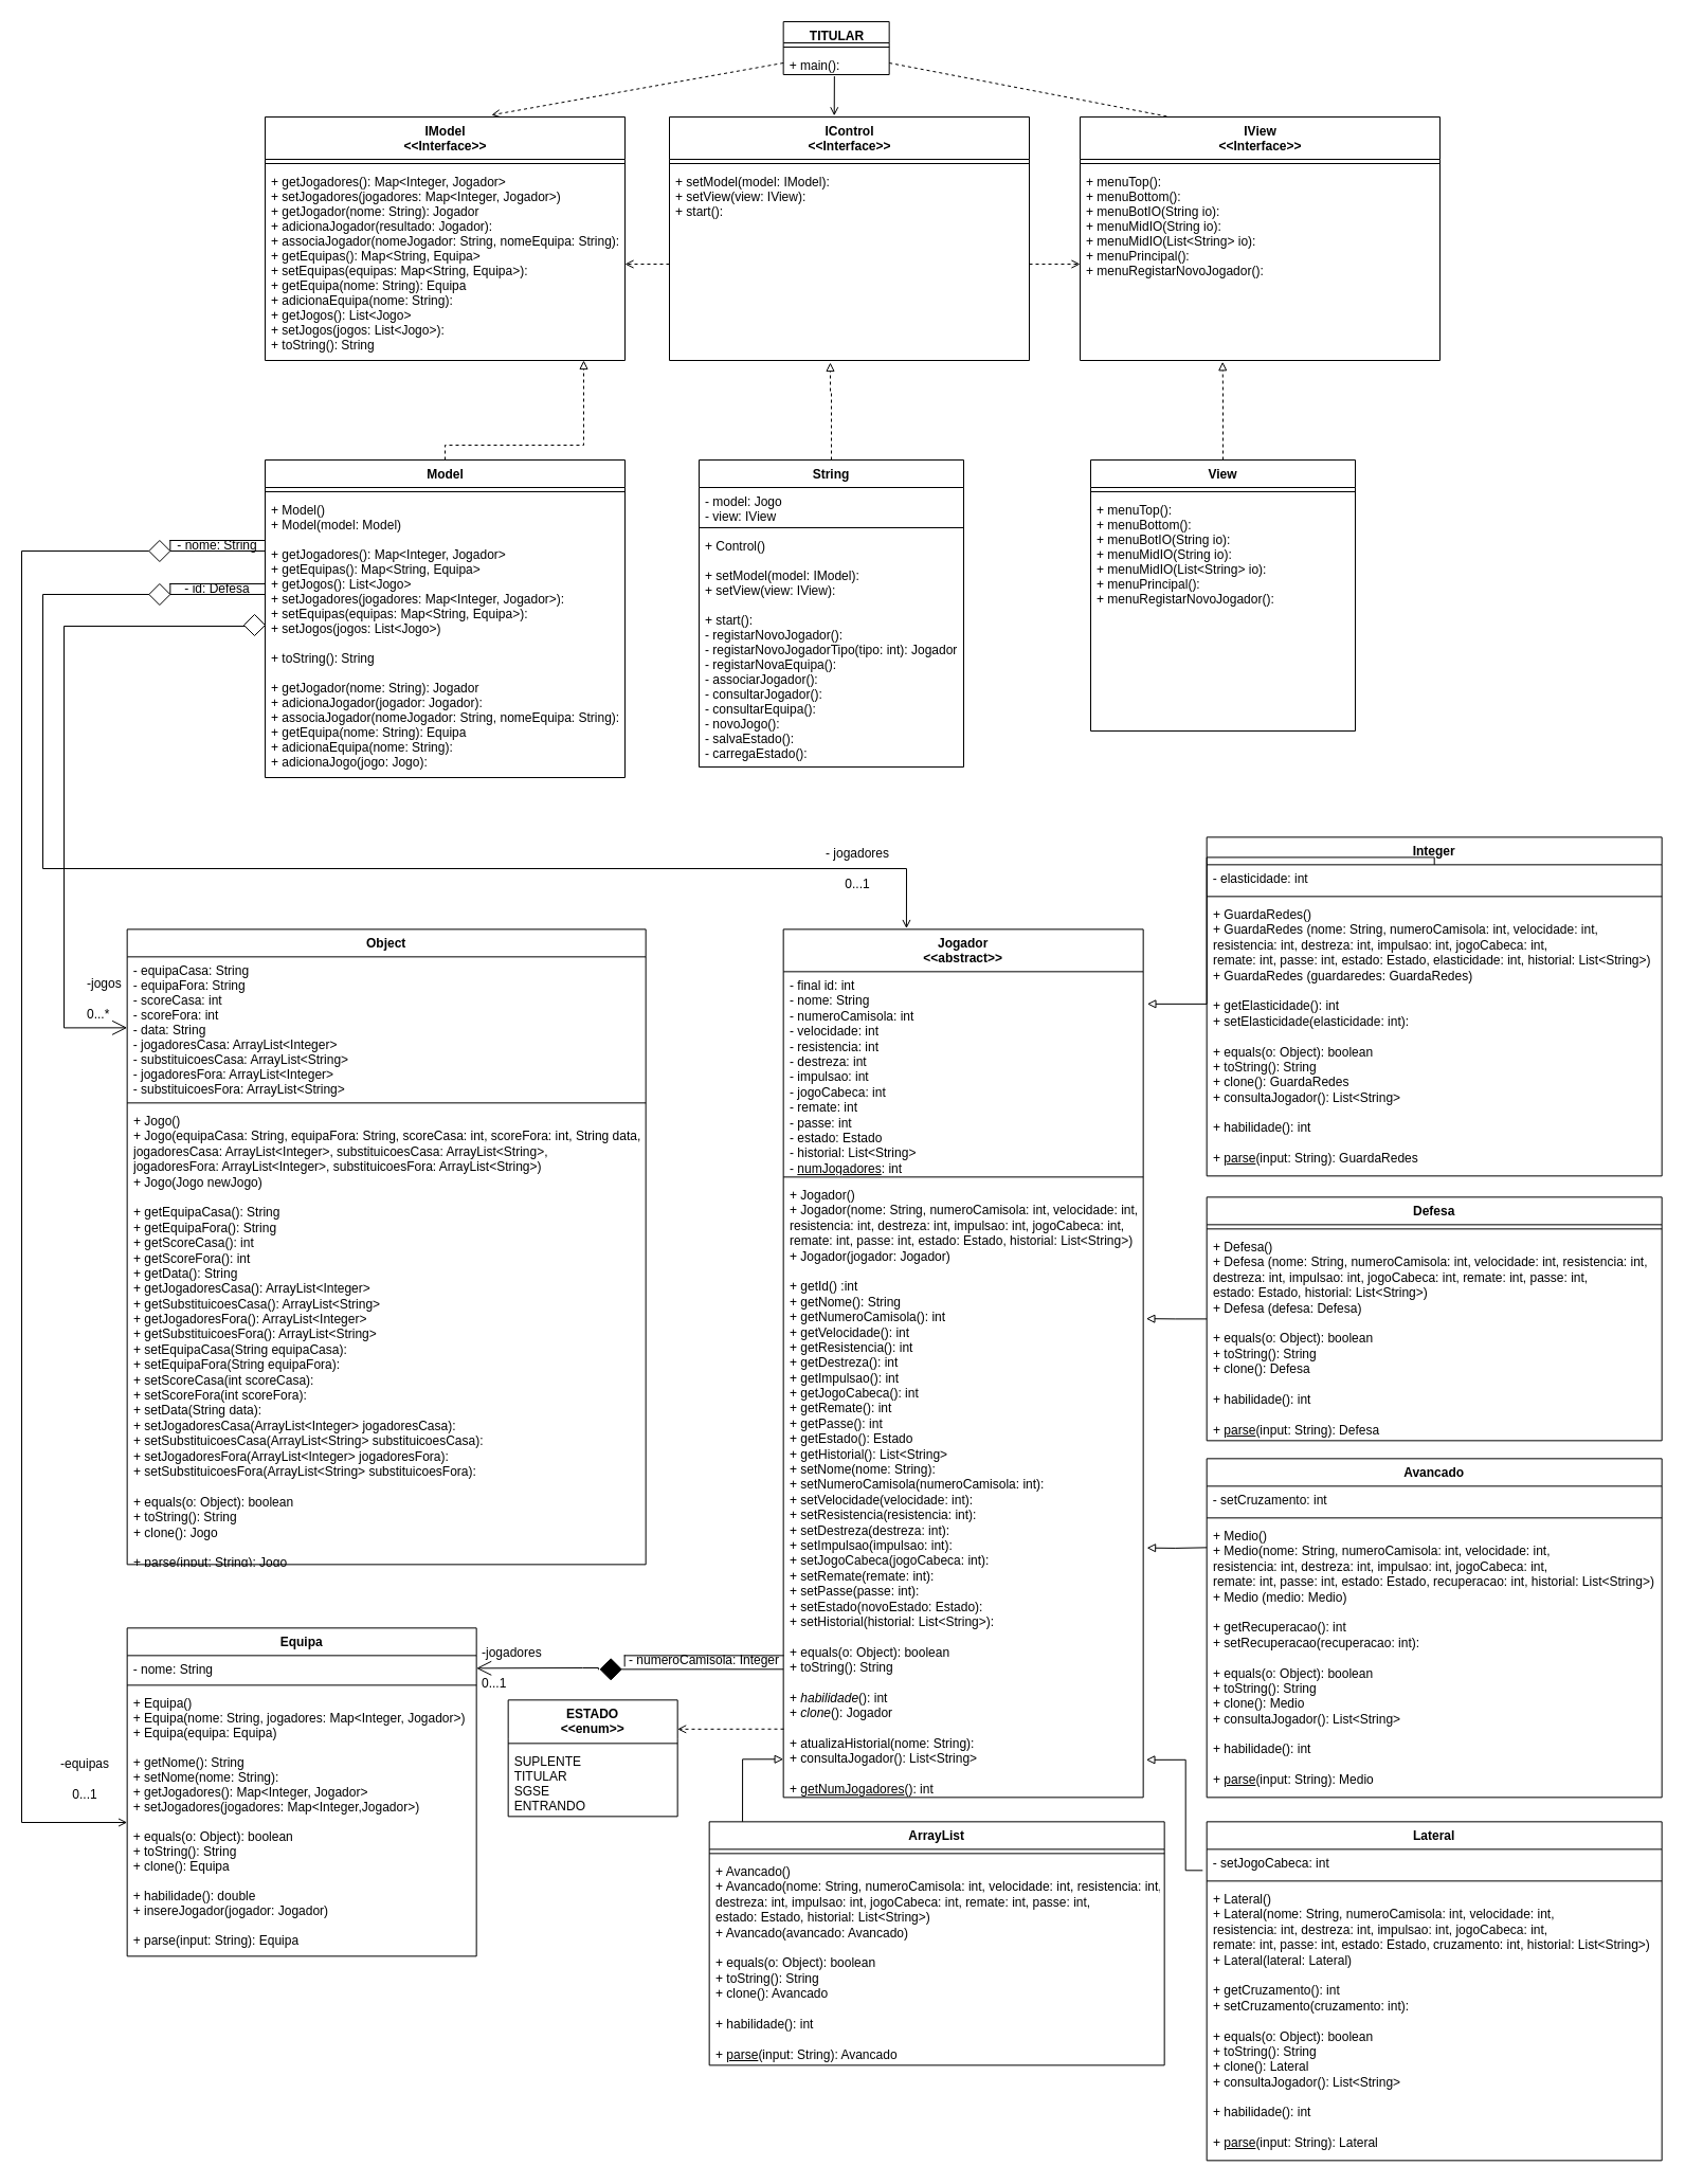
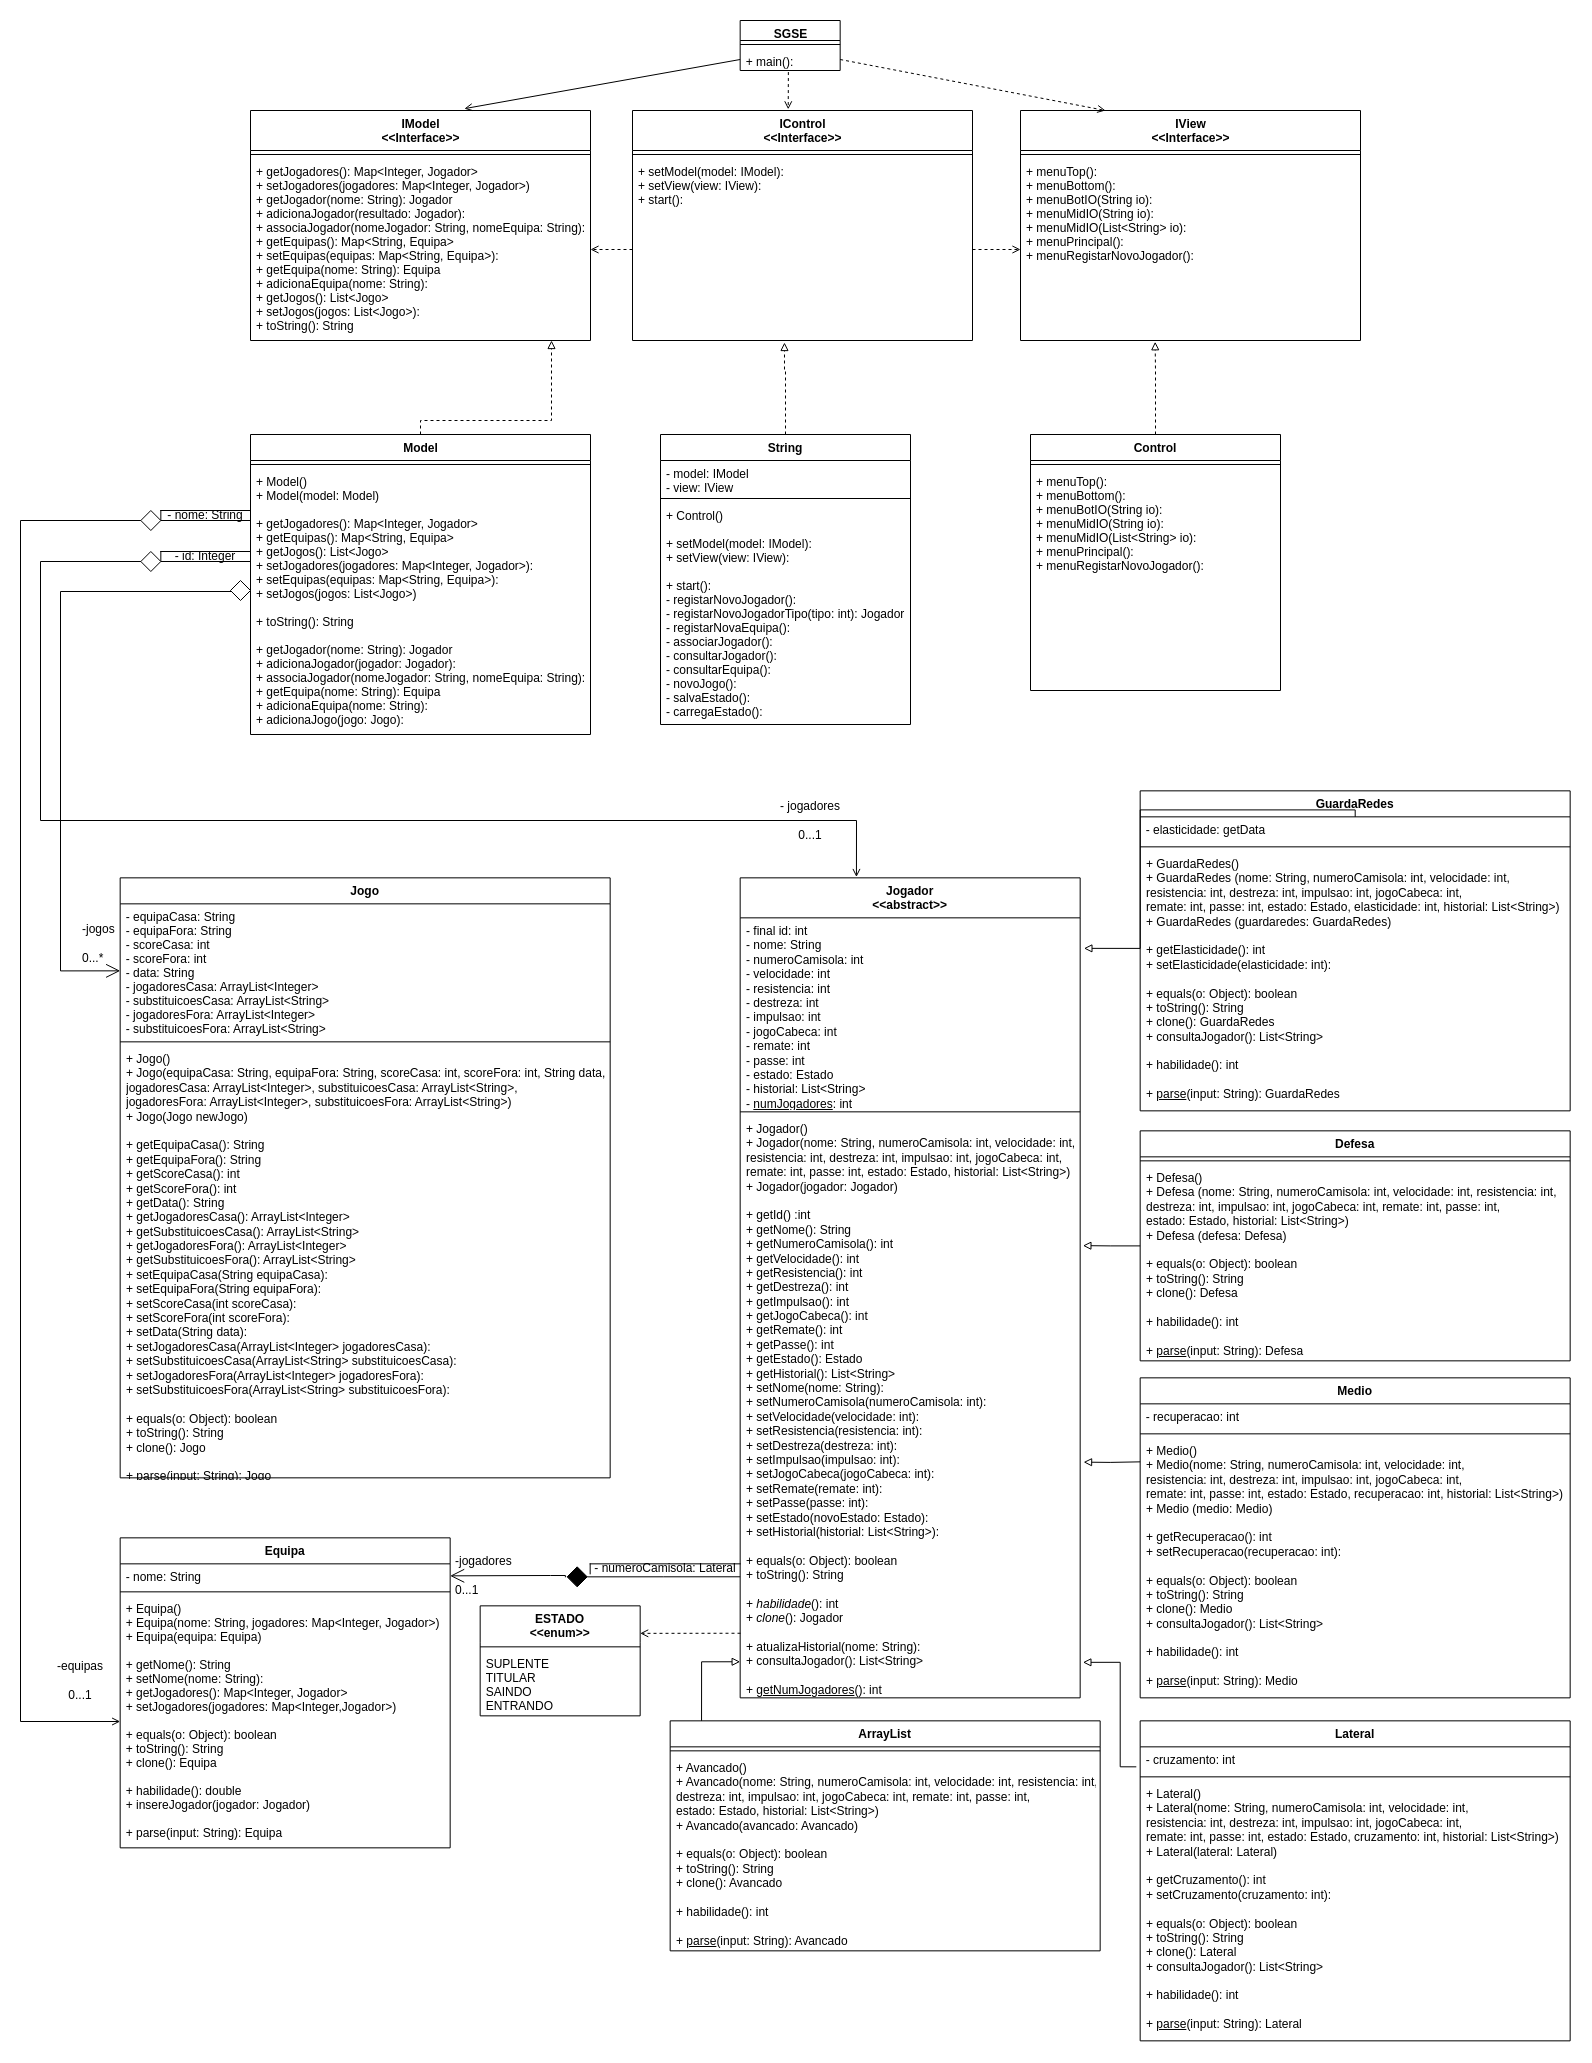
- <mxCell id="49" value="TITULAR" style="swimlane;fontStyle=1;align=center;verticalAlign=top;childLayout=stackLayout;horizontal=1;startSize=20;horizontalStack=0;resizeParent=1;resizeParentMax=0;resizeLast=0;collapsible=1;marginBottom=0;html=1;" parent="1" vertex="1"><mxGeometry x="739.67" y="20" width="100" height="50" as="geometry" /></mxCell>
+ <mxCell id="49" value="SGSE" style="swimlane;fontStyle=1;align=center;verticalAlign=top;childLayout=stackLayout;horizontal=1;startSize=20;horizontalStack=0;resizeParent=1;resizeParentMax=0;resizeLast=0;collapsible=1;marginBottom=0;html=1;" parent="1" vertex="1"><mxGeometry x="739.67" y="20" width="100" height="50" as="geometry" /></mxCell>
- <mxCell id="60" value="" style="endArrow=open;dashed=1;html=1;endFill=0;rounded=0;exitX=0;exitY=0.5;exitDx=0;exitDy=0;entryX=0.629;entryY=-0.008;entryDx=0;entryDy=0;entryPerimeter=0;" parent="1" source="51" target="46" edge="1"><mxGeometry width="50" height="50" relative="1" as="geometry"><mxPoint x="642" y="249" as="sourcePoint" /><mxPoint x="510" y="10" as="targetPoint" /><Array as="points" /></mxGeometry></mxCell>
+ <mxCell id="60" value="" style="endArrow=open;dashed=0;html=1;endFill=0;rounded=0;exitX=0;exitY=0.5;exitDx=0;exitDy=0;entryX=0.629;entryY=-0.008;entryDx=0;entryDy=0;entryPerimeter=0;" parent="1" source="51" target="46" edge="1"><mxGeometry width="50" height="50" relative="1" as="geometry"><mxPoint x="642" y="249" as="sourcePoint" /><mxPoint x="510" y="10" as="targetPoint" /><Array as="points" /></mxGeometry></mxCell>
- <mxCell id="62" value="" style="endArrow=open;dashed=0;html=1;endFill=0;rounded=0;entryX=0.458;entryY=-0.005;entryDx=0;entryDy=0;entryPerimeter=0;exitX=0.482;exitY=1.071;exitDx=0;exitDy=0;exitPerimeter=0;" parent="1" source="51" target="55" edge="1"><mxGeometry width="50" height="50" relative="1" as="geometry"><mxPoint x="780" y="59" as="sourcePoint" /><mxPoint x="790" y="120" as="targetPoint" /><Array as="points" /></mxGeometry></mxCell>
+ <mxCell id="62" value="" style="endArrow=open;dashed=1;html=1;endFill=0;rounded=0;entryX=0.458;entryY=-0.005;entryDx=0;entryDy=0;entryPerimeter=0;exitX=0.482;exitY=1.071;exitDx=0;exitDy=0;exitPerimeter=0;" parent="1" source="51" target="55" edge="1"><mxGeometry width="50" height="50" relative="1" as="geometry"><mxPoint x="780" y="59" as="sourcePoint" /><mxPoint x="790" y="120" as="targetPoint" /><Array as="points" /></mxGeometry></mxCell>
- <mxCell id="61" value="" style="endArrow=none;dashed=1;html=1;endFill=0;rounded=0;exitX=1;exitY=0.5;exitDx=0;exitDy=0;entryX=0.25;entryY=0;entryDx=0;entryDy=0;" parent="1" source="51" target="52" edge="1"><mxGeometry width="50" height="50" relative="1" as="geometry"><mxPoint x="630" y="69" as="sourcePoint" /><mxPoint x="473.86" y="118.32" as="targetPoint" /><Array as="points" /></mxGeometry></mxCell>
+ <mxCell id="61" value="" style="endArrow=open;dashed=1;html=1;endFill=0;rounded=0;exitX=1;exitY=0.5;exitDx=0;exitDy=0;entryX=0.25;entryY=0;entryDx=0;entryDy=0;" parent="1" source="51" target="52" edge="1"><mxGeometry width="50" height="50" relative="1" as="geometry"><mxPoint x="630" y="69" as="sourcePoint" /><mxPoint x="473.86" y="118.32" as="targetPoint" /><Array as="points" /></mxGeometry></mxCell>
- <mxCell id="82" value="View" style="swimlane;fontStyle=1;align=center;verticalAlign=top;childLayout=stackLayout;horizontal=1;startSize=26;horizontalStack=0;resizeParent=1;resizeParentMax=0;resizeLast=0;collapsible=1;marginBottom=0;" parent="1" vertex="1"><mxGeometry x="1030" y="434" width="250" height="256" as="geometry" /></mxCell>
+ <mxCell id="82" value="Control" style="swimlane;fontStyle=1;align=center;verticalAlign=top;childLayout=stackLayout;horizontal=1;startSize=26;horizontalStack=0;resizeParent=1;resizeParentMax=0;resizeLast=0;collapsible=1;marginBottom=0;" parent="1" vertex="1"><mxGeometry x="1030" y="434" width="250" height="256" as="geometry" /></mxCell>
- <mxCell id="78" value="- model: Jogo&#10;- view: IView" style="text;strokeColor=none;fillColor=none;align=left;verticalAlign=top;spacingLeft=4;spacingRight=4;overflow=hidden;rotatable=0;points=[[0,0.5],[1,0.5]];portConstraint=eastwest;" parent="77" vertex="1"><mxGeometry y="26" width="250" height="34" as="geometry" /></mxCell>
+ <mxCell id="78" value="- model: IModel&#10;- view: IView" style="text;strokeColor=none;fillColor=none;align=left;verticalAlign=top;spacingLeft=4;spacingRight=4;overflow=hidden;rotatable=0;points=[[0,0.5],[1,0.5]];portConstraint=eastwest;" parent="77" vertex="1"><mxGeometry y="26" width="250" height="34" as="geometry" /></mxCell>
- <mxCell id="73" value="&lt;span&gt;- id: Defesa&lt;/span&gt;" style="shape=partialRectangle;whiteSpace=wrap;html=1;bottom=0;right=0;fillColor=none;" parent="1" vertex="1"><mxGeometry x="160.33" y="551" width="89.67" height="10" as="geometry" /></mxCell>
+ <mxCell id="73" value="&lt;span&gt;- id: Integer&lt;/span&gt;" style="shape=partialRectangle;whiteSpace=wrap;html=1;bottom=0;right=0;fillColor=none;" parent="1" vertex="1"><mxGeometry x="160.33" y="551" width="89.67" height="10" as="geometry" /></mxCell>
- <mxCell id="6" value="Integer" style="swimlane;fontStyle=1;align=center;verticalAlign=top;childLayout=stackLayout;horizontal=1;startSize=26;horizontalStack=0;resizeParent=1;resizeParentMax=0;resizeLast=0;collapsible=1;marginBottom=0;fontSize=12;" parent="1" vertex="1"><mxGeometry x="1139.67" y="790.35" width="430" height="320" as="geometry" /></mxCell>
+ <mxCell id="6" value="GuardaRedes" style="swimlane;fontStyle=1;align=center;verticalAlign=top;childLayout=stackLayout;horizontal=1;startSize=26;horizontalStack=0;resizeParent=1;resizeParentMax=0;resizeLast=0;collapsible=1;marginBottom=0;fontSize=12;" parent="1" vertex="1"><mxGeometry x="1139.67" y="790.35" width="430" height="320" as="geometry" /></mxCell>
- <mxCell id="7" value="- elasticidade: int" style="text;strokeColor=none;fillColor=none;align=left;verticalAlign=top;spacingLeft=4;spacingRight=4;overflow=hidden;rotatable=0;points=[[0,0.5],[1,0.5]];portConstraint=eastwest;" parent="6" vertex="1"><mxGeometry y="26" width="430" height="26" as="geometry" /></mxCell>
+ <mxCell id="7" value="- elasticidade: getData" style="text;strokeColor=none;fillColor=none;align=left;verticalAlign=top;spacingLeft=4;spacingRight=4;overflow=hidden;rotatable=0;points=[[0,0.5],[1,0.5]];portConstraint=eastwest;" parent="6" vertex="1"><mxGeometry y="26" width="430" height="26" as="geometry" /></mxCell>
- <mxCell id="15" value="Object" style="swimlane;fontStyle=1;align=center;verticalAlign=top;childLayout=stackLayout;horizontal=1;startSize=26;horizontalStack=0;resizeParent=1;resizeParentMax=0;resizeLast=0;collapsible=1;marginBottom=0;fontSize=12;" parent="1" vertex="1"><mxGeometry x="119.67" y="877.35" width="490" height="600" as="geometry" /></mxCell>
+ <mxCell id="15" value="Jogo" style="swimlane;fontStyle=1;align=center;verticalAlign=top;childLayout=stackLayout;horizontal=1;startSize=26;horizontalStack=0;resizeParent=1;resizeParentMax=0;resizeLast=0;collapsible=1;marginBottom=0;fontSize=12;" parent="1" vertex="1"><mxGeometry x="119.67" y="877.35" width="490" height="600" as="geometry" /></mxCell>
- <mxCell id="23" value="Avancado" style="swimlane;fontStyle=1;align=center;verticalAlign=top;childLayout=stackLayout;horizontal=1;startSize=26;horizontalStack=0;resizeParent=1;resizeParentMax=0;resizeLast=0;collapsible=1;marginBottom=0;fontSize=12;" parent="1" vertex="1"><mxGeometry x="1139.67" y="1377.35" width="430" height="320" as="geometry" /></mxCell>
+ <mxCell id="23" value="Medio" style="swimlane;fontStyle=1;align=center;verticalAlign=top;childLayout=stackLayout;horizontal=1;startSize=26;horizontalStack=0;resizeParent=1;resizeParentMax=0;resizeLast=0;collapsible=1;marginBottom=0;fontSize=12;" parent="1" vertex="1"><mxGeometry x="1139.67" y="1377.35" width="430" height="320" as="geometry" /></mxCell>
- <mxCell id="24" value="- setCruzamento: int" style="text;strokeColor=none;fillColor=none;align=left;verticalAlign=top;spacingLeft=4;spacingRight=4;overflow=hidden;rotatable=0;points=[[0,0.5],[1,0.5]];portConstraint=eastwest;" parent="23" vertex="1"><mxGeometry y="26" width="430" height="26" as="geometry" /></mxCell>
+ <mxCell id="24" value="- recuperacao: int" style="text;strokeColor=none;fillColor=none;align=left;verticalAlign=top;spacingLeft=4;spacingRight=4;overflow=hidden;rotatable=0;points=[[0,0.5],[1,0.5]];portConstraint=eastwest;" parent="23" vertex="1"><mxGeometry y="26" width="430" height="26" as="geometry" /></mxCell>
- <mxCell id="42" value="&lt;span&gt;- numeroCamisola: Integer&lt;/span&gt;" style="shape=partialRectangle;whiteSpace=wrap;html=1;bottom=0;right=0;fillColor=none;" parent="1" vertex="1"><mxGeometry x="589.67" y="1563.35" width="150" height="10" as="geometry" /></mxCell>
+ <mxCell id="42" value="&lt;span&gt;- numeroCamisola: Lateral&lt;/span&gt;" style="shape=partialRectangle;whiteSpace=wrap;html=1;bottom=0;right=0;fillColor=none;" parent="1" vertex="1"><mxGeometry x="589.67" y="1563.35" width="150" height="10" as="geometry" /></mxCell>
- <mxCell id="21" value="SUPLENTE&#10;TITULAR&#10;SGSE&#10;ENTRANDO" style="text;strokeColor=none;fillColor=none;align=left;verticalAlign=top;spacingLeft=4;spacingRight=4;overflow=hidden;rotatable=0;points=[[0,0.5],[1,0.5]];portConstraint=eastwest;" parent="19" vertex="1"><mxGeometry y="45" width="160" height="65" as="geometry" /></mxCell>
+ <mxCell id="21" value="SUPLENTE&#10;TITULAR&#10;SAINDO&#10;ENTRANDO" style="text;strokeColor=none;fillColor=none;align=left;verticalAlign=top;spacingLeft=4;spacingRight=4;overflow=hidden;rotatable=0;points=[[0,0.5],[1,0.5]];portConstraint=eastwest;" parent="19" vertex="1"><mxGeometry y="45" width="160" height="65" as="geometry" /></mxCell>
- <mxCell id="29" value="- setJogoCabeca: int" style="text;strokeColor=none;fillColor=none;align=left;verticalAlign=top;spacingLeft=4;spacingRight=4;overflow=hidden;rotatable=0;points=[[0,0.5],[1,0.5]];portConstraint=eastwest;" parent="28" vertex="1"><mxGeometry y="26" width="430" height="26" as="geometry" /></mxCell>
+ <mxCell id="29" value="- cruzamento: int" style="text;strokeColor=none;fillColor=none;align=left;verticalAlign=top;spacingLeft=4;spacingRight=4;overflow=hidden;rotatable=0;points=[[0,0.5],[1,0.5]];portConstraint=eastwest;" parent="28" vertex="1"><mxGeometry y="26" width="430" height="26" as="geometry" /></mxCell>
